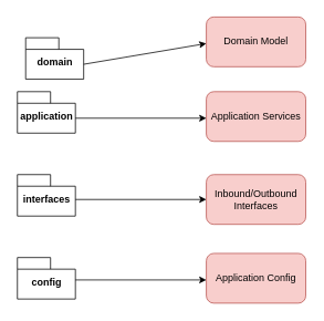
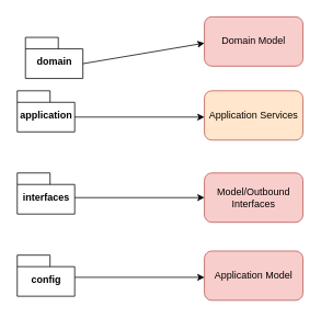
- <mxCell id="9" value="Application Services" style="rounded=1;whiteSpace=wrap;html=1;fillColor=#f8cecc;strokeColor=#b85450;" vertex="1" parent="1"><mxGeometry x="248" y="110" width="120" height="60" as="geometry" /></mxCell>
+ <mxCell id="9" value="Application Services" style="rounded=1;whiteSpace=wrap;html=1;fillColor=#ffe6cc;strokeColor=#b85450;" vertex="1" parent="1"><mxGeometry x="248" y="110" width="120" height="60" as="geometry" /></mxCell>
- <mxCell id="11" value="Inbound/Outbound Interfaces" style="rounded=1;whiteSpace=wrap;html=1;fillColor=#f8cecc;strokeColor=#b85450;" vertex="1" parent="1"><mxGeometry x="248" y="210" width="120" height="60" as="geometry" /></mxCell>
+ <mxCell id="11" value="Model/Outbound Interfaces" style="rounded=1;whiteSpace=wrap;html=1;fillColor=#f8cecc;strokeColor=#b85450;" vertex="1" parent="1"><mxGeometry x="248" y="210" width="120" height="60" as="geometry" /></mxCell>
- <mxCell id="13" value="Application Config" style="rounded=1;whiteSpace=wrap;html=1;fillColor=#f8cecc;strokeColor=#b85450;" vertex="1" parent="1"><mxGeometry x="248" y="305" width="120" height="60" as="geometry" /></mxCell>
+ <mxCell id="13" value="Application Model" style="rounded=1;whiteSpace=wrap;html=1;fillColor=#f8cecc;strokeColor=#b85450;" vertex="1" parent="1"><mxGeometry x="248" y="305" width="120" height="60" as="geometry" /></mxCell>
